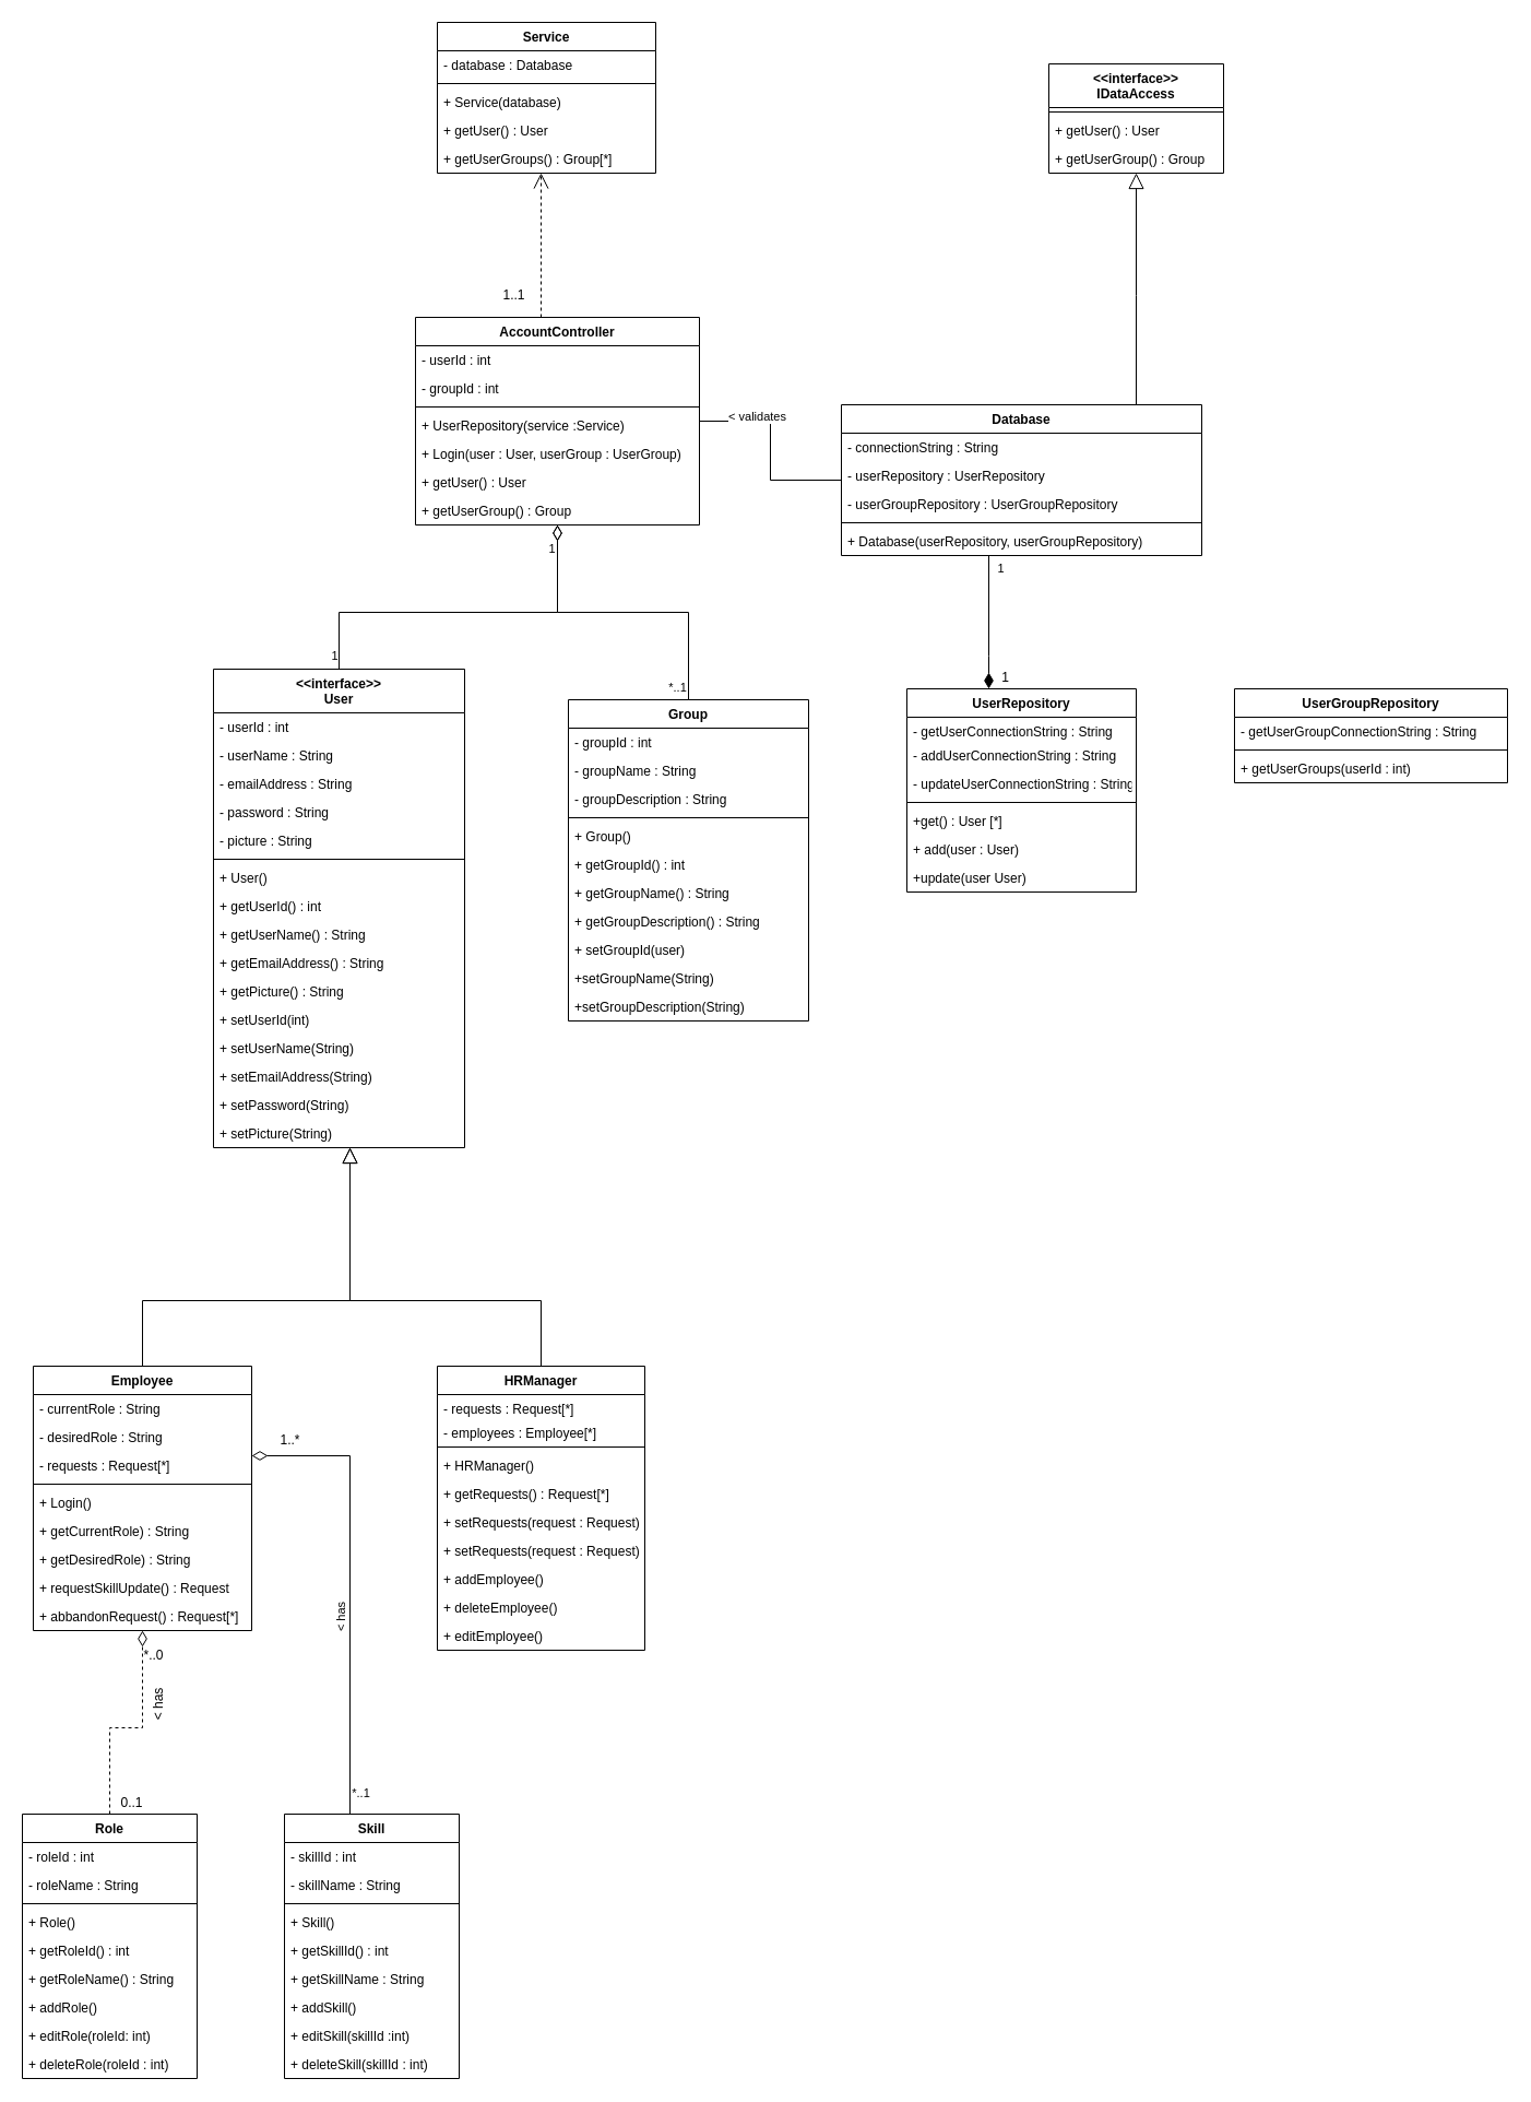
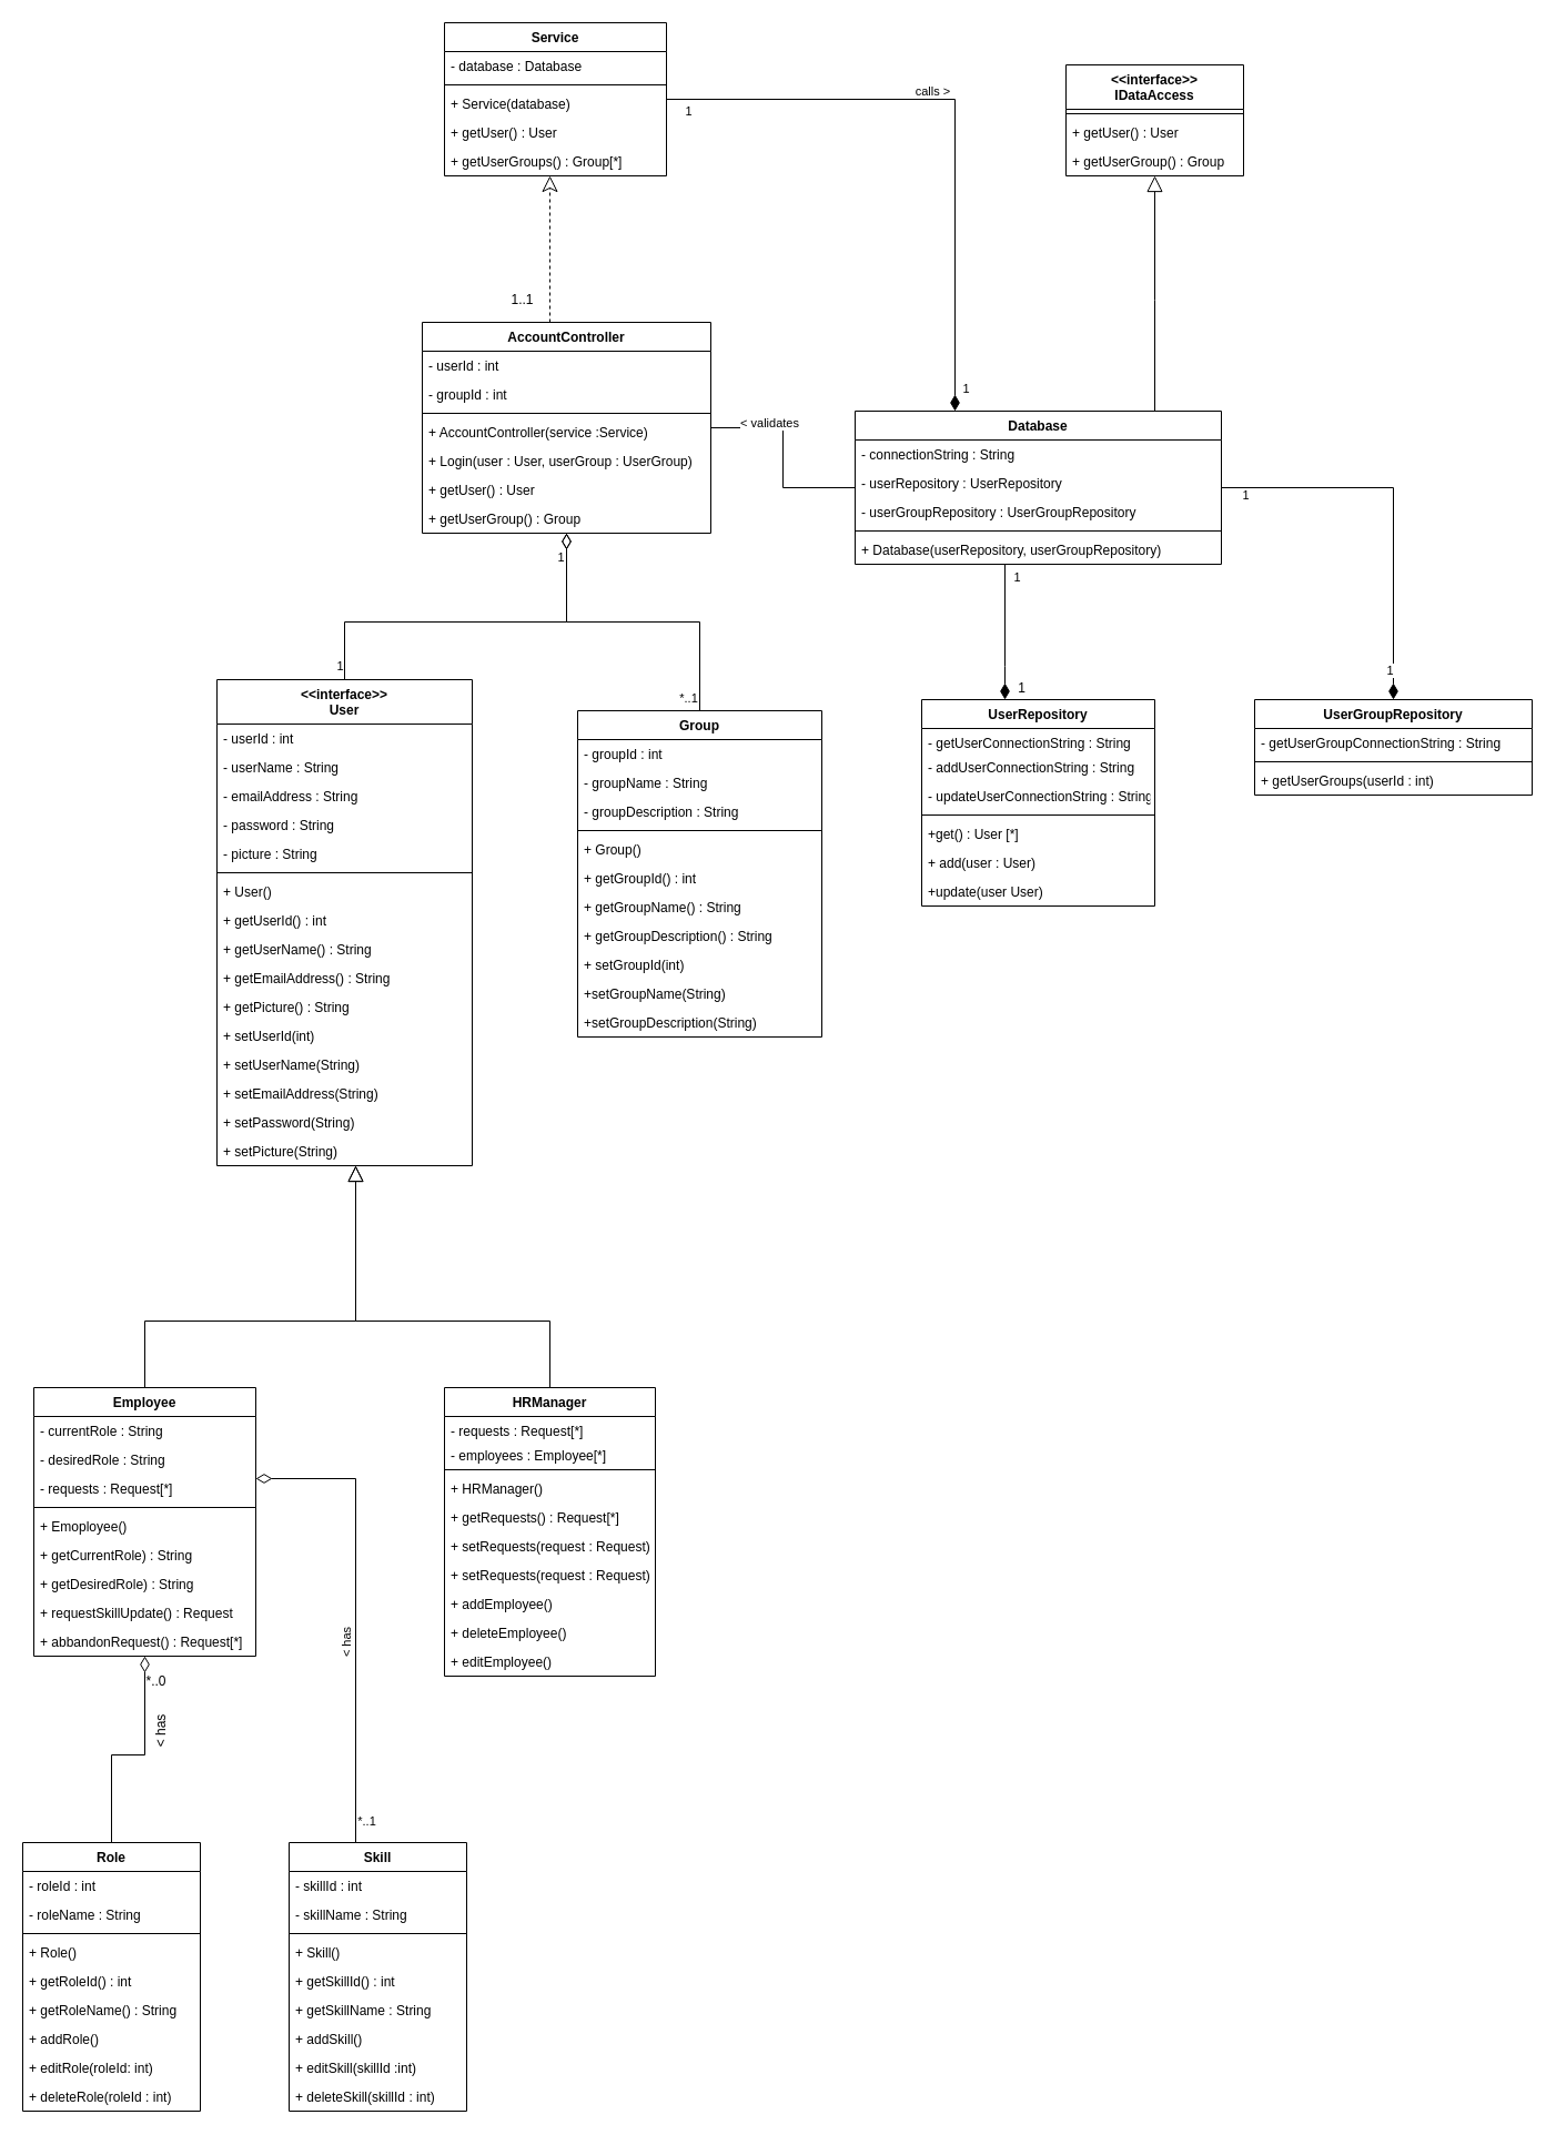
+ <mxCell id="92" style="edgeStyle=orthogonalEdgeStyle;rounded=0;orthogonalLoop=1;jettySize=auto;html=1;startArrow=none;startFill=0;startSize=12;endArrow=diamondThin;endFill=1;endSize=12;" edge="1" parent="1" source="96" target="75"><mxGeometry relative="1" as="geometry"><Array as="points"><mxPoint x="860" y="89" /></Array></mxGeometry></mxCell>
+ <mxCell id="93" value="calls &amp;gt;" style="edgeLabel;html=1;align=center;verticalAlign=middle;resizable=0;points=[];rotation=0;" vertex="1" connectable="0" parent="92"><mxGeometry x="-0.118" y="8" relative="1" as="geometry"><mxPoint as="offset" /></mxGeometry></mxCell>
+ <mxCell id="94" value="1" style="edgeLabel;html=1;align=center;verticalAlign=middle;resizable=0;points=[];" vertex="1" connectable="0" parent="92"><mxGeometry x="0.921" y="9" relative="1" as="geometry"><mxPoint as="offset" /></mxGeometry></mxCell>
+ <mxCell id="95" value="1" style="edgeLabel;html=1;align=center;verticalAlign=middle;resizable=0;points=[];" vertex="1" connectable="0" parent="92"><mxGeometry x="-0.931" y="-10" relative="1" as="geometry"><mxPoint as="offset" /></mxGeometry></mxCell>
- <mxCell id="44" style="edgeStyle=orthogonalEdgeStyle;rounded=0;orthogonalLoop=1;jettySize=auto;html=1;startArrow=none;startFill=0;startSize=12;endArrow=open;endFill=0;endSize=12;dashed=1;" edge="1" parent="1" source="45" target="96"><mxGeometry relative="1" as="geometry"><Array as="points"><mxPoint x="495" y="190" /><mxPoint x="495" y="190" /></Array></mxGeometry></mxCell>
+ <mxCell id="44" style="edgeStyle=orthogonalEdgeStyle;rounded=0;orthogonalLoop=1;jettySize=auto;html=1;startArrow=none;startFill=0;startSize=12;endArrow=classic;endFill=0;endSize=12;dashed=1;" edge="1" parent="1" source="45" target="96"><mxGeometry relative="1" as="geometry"><Array as="points"><mxPoint x="495" y="190" /><mxPoint x="495" y="190" /></Array></mxGeometry></mxCell>
- <mxCell id="49" value="+ UserRepository(service :Service)" style="text;strokeColor=none;fillColor=none;align=left;verticalAlign=top;spacingLeft=4;spacingRight=4;overflow=hidden;rotatable=0;points=[[0,0.5],[1,0.5]];portConstraint=eastwest;" vertex="1" parent="45"><mxGeometry y="86" width="260" height="26" as="geometry" /></mxCell>
+ <mxCell id="49" value="+ AccountController(service :Service)" style="text;strokeColor=none;fillColor=none;align=left;verticalAlign=top;spacingLeft=4;spacingRight=4;overflow=hidden;rotatable=0;points=[[0,0.5],[1,0.5]];portConstraint=eastwest;" vertex="1" parent="45"><mxGeometry y="86" width="260" height="26" as="geometry" /></mxCell>
+ <mxCell id="112" style="edgeStyle=orthogonalEdgeStyle;rounded=0;orthogonalLoop=1;jettySize=auto;html=1;startArrow=diamondThin;startFill=1;startSize=12;endArrow=none;endFill=0;endSize=12;" edge="1" parent="1" source="115" target="75"><mxGeometry relative="1" as="geometry"><Array as="points"><mxPoint x="1255" y="439" /></Array></mxGeometry></mxCell>
+ <mxCell id="113" value="1" style="edgeLabel;html=1;align=center;verticalAlign=middle;resizable=0;points=[];" vertex="1" connectable="0" parent="112"><mxGeometry x="-0.842" y="4" relative="1" as="geometry"><mxPoint as="offset" /></mxGeometry></mxCell>
+ <mxCell id="114" value="1" style="edgeLabel;html=1;align=center;verticalAlign=middle;resizable=0;points=[];" vertex="1" connectable="0" parent="112"><mxGeometry x="0.877" y="6" relative="1" as="geometry"><mxPoint as="offset" /></mxGeometry></mxCell>
- <mxCell id="65" value="+ setGroupId(user)" style="text;strokeColor=none;fillColor=none;align=left;verticalAlign=top;spacingLeft=4;spacingRight=4;overflow=hidden;rotatable=0;points=[[0,0.5],[1,0.5]];portConstraint=eastwest;" vertex="1" parent="56"><mxGeometry y="216" width="220" height="26" as="geometry" /></mxCell>
+ <mxCell id="65" value="+ setGroupId(int)" style="text;strokeColor=none;fillColor=none;align=left;verticalAlign=top;spacingLeft=4;spacingRight=4;overflow=hidden;rotatable=0;points=[[0,0.5],[1,0.5]];portConstraint=eastwest;" vertex="1" parent="56"><mxGeometry y="216" width="220" height="26" as="geometry" /></mxCell>
- <mxCell id="137" value="1..*" style="text;html=1;align=center;verticalAlign=middle;resizable=0;points=[];autosize=1;" vertex="1" parent="1"><mxGeometry x="250" y="1308" width="30" height="20" as="geometry" /></mxCell>
- <mxCell id="27" value="+ Login()" style="text;strokeColor=none;fillColor=none;align=left;verticalAlign=top;spacingLeft=4;spacingRight=4;overflow=hidden;rotatable=0;points=[[0,0.5],[1,0.5]];portConstraint=eastwest;" vertex="1" parent="22"><mxGeometry y="112" width="200" height="26" as="geometry" /></mxCell>
+ <mxCell id="27" value="+ Emoployee()" style="text;strokeColor=none;fillColor=none;align=left;verticalAlign=top;spacingLeft=4;spacingRight=4;overflow=hidden;rotatable=0;points=[[0,0.5],[1,0.5]];portConstraint=eastwest;" vertex="1" parent="22"><mxGeometry y="112" width="200" height="26" as="geometry" /></mxCell>
- <mxCell id="81" style="edgeStyle=orthogonalEdgeStyle;rounded=0;orthogonalLoop=1;jettySize=auto;html=1;endArrow=diamondThin;endFill=0;endSize=12;dashed=1;" edge="1" parent="1" source="82" target="22"><mxGeometry relative="1" as="geometry"><Array as="points" /></mxGeometry></mxCell>
+ <mxCell id="81" style="edgeStyle=orthogonalEdgeStyle;rounded=0;orthogonalLoop=1;jettySize=auto;html=1;endArrow=diamondThin;endFill=0;endSize=12;" edge="1" parent="1" source="82" target="22"><mxGeometry relative="1" as="geometry"><Array as="points" /></mxGeometry></mxCell>
- <mxCell id="120" value="0..1" style="text;html=1;align=center;verticalAlign=middle;resizable=0;points=[];autosize=1;" vertex="1" parent="1"><mxGeometry x="100" y="1640" width="40" height="20" as="geometry" /></mxCell>
